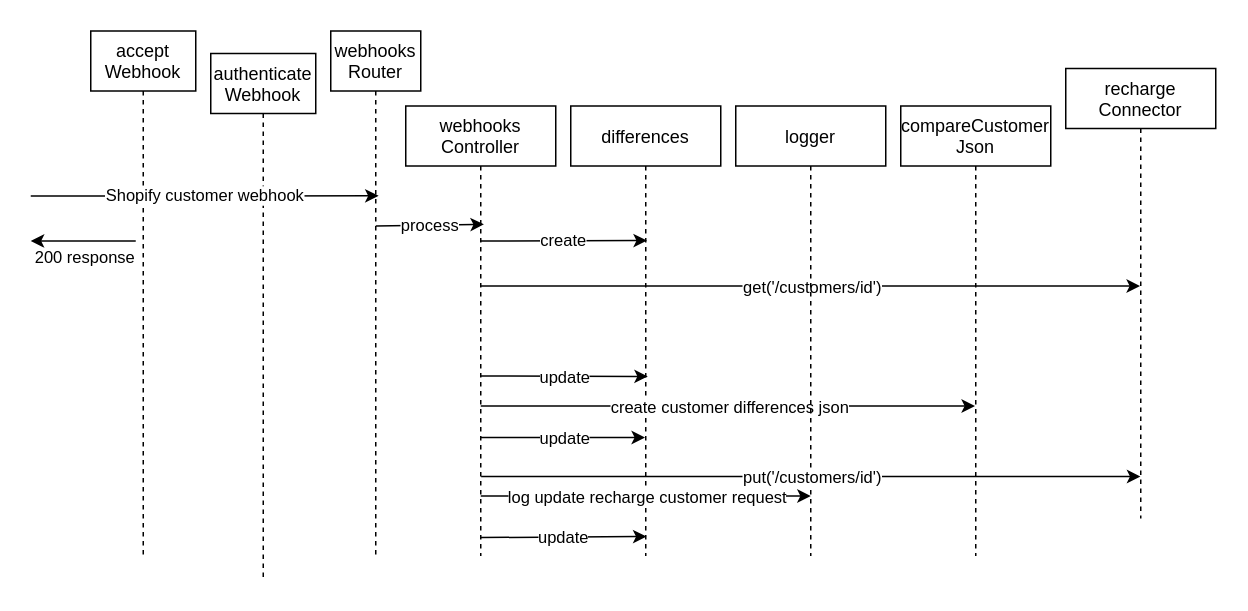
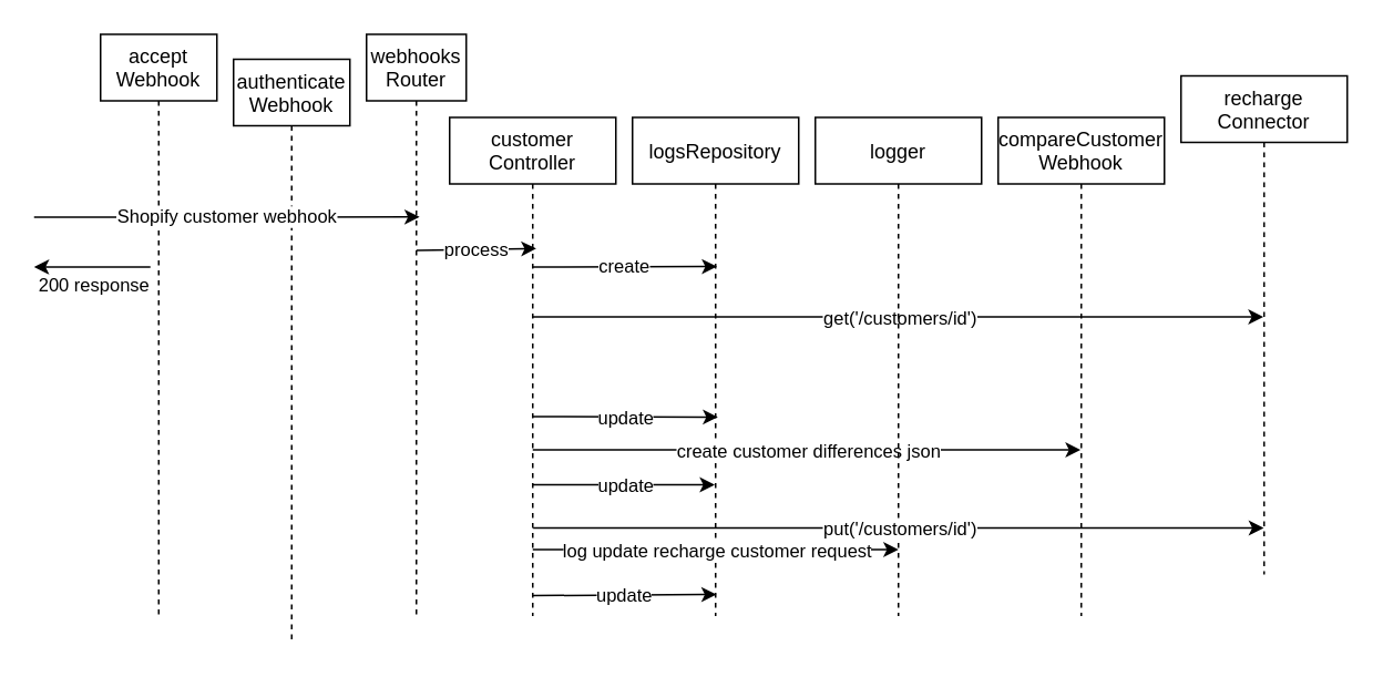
- <mxCell id="9" value="webhooks&#10;Controller" style="shape=umlLifeline;perimeter=lifelinePerimeter;container=1;collapsible=0;recursiveResize=0;rounded=0;shadow=0;strokeWidth=1;" vertex="1" parent="1"><mxGeometry x="270" y="70" width="100" height="300" as="geometry" /></mxCell>
+ <mxCell id="9" value="customer&#10;Controller" style="shape=umlLifeline;perimeter=lifelinePerimeter;container=1;collapsible=0;recursiveResize=0;rounded=0;shadow=0;strokeWidth=1;" vertex="1" parent="1"><mxGeometry x="270" y="70" width="100" height="300" as="geometry" /></mxCell>
- <mxCell id="26" value="compareCustomer&#10;Json" style="shape=umlLifeline;perimeter=lifelinePerimeter;container=1;collapsible=0;recursiveResize=0;rounded=0;shadow=0;strokeWidth=1;" vertex="1" parent="1"><mxGeometry x="600" y="70" width="100" height="300" as="geometry" /></mxCell>
+ <mxCell id="26" value="compareCustomer&#10;Webhook" style="shape=umlLifeline;perimeter=lifelinePerimeter;container=1;collapsible=0;recursiveResize=0;rounded=0;shadow=0;strokeWidth=1;" vertex="1" parent="1"><mxGeometry x="600" y="70" width="100" height="300" as="geometry" /></mxCell>
- <mxCell id="16" value="differences" style="shape=umlLifeline;perimeter=lifelinePerimeter;container=1;collapsible=0;recursiveResize=0;rounded=0;shadow=0;strokeWidth=1;" vertex="1" parent="1"><mxGeometry x="380" y="70" width="100" height="300" as="geometry" /></mxCell>
+ <mxCell id="16" value="logsRepository" style="shape=umlLifeline;perimeter=lifelinePerimeter;container=1;collapsible=0;recursiveResize=0;rounded=0;shadow=0;strokeWidth=1;" vertex="1" parent="1"><mxGeometry x="380" y="70" width="100" height="300" as="geometry" /></mxCell>
